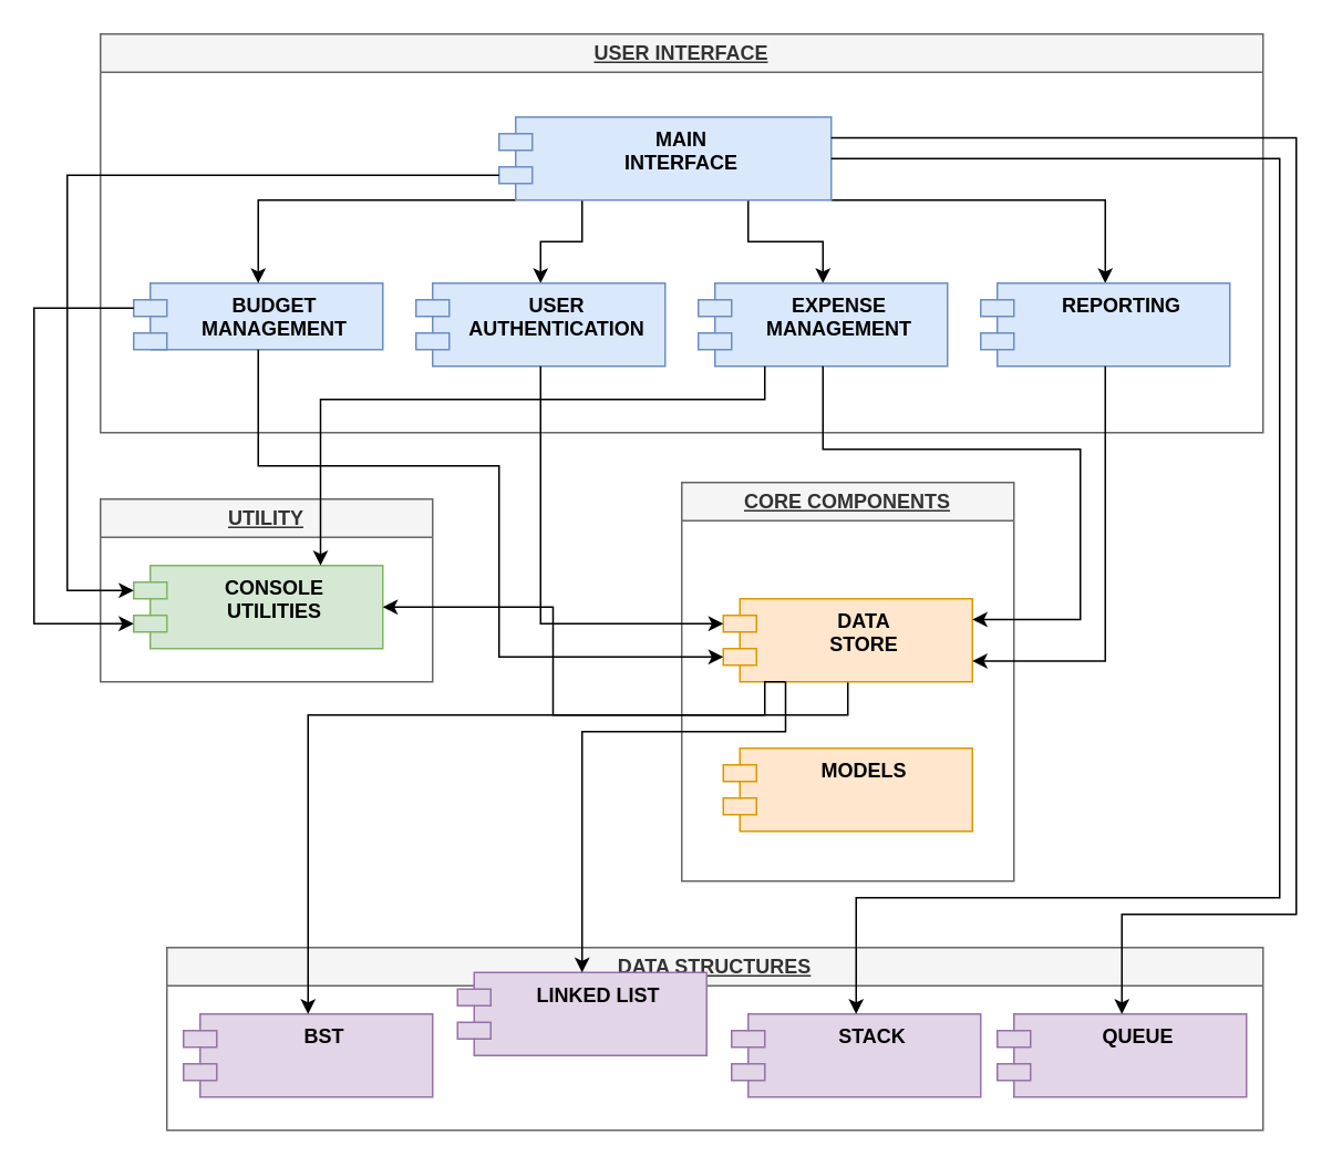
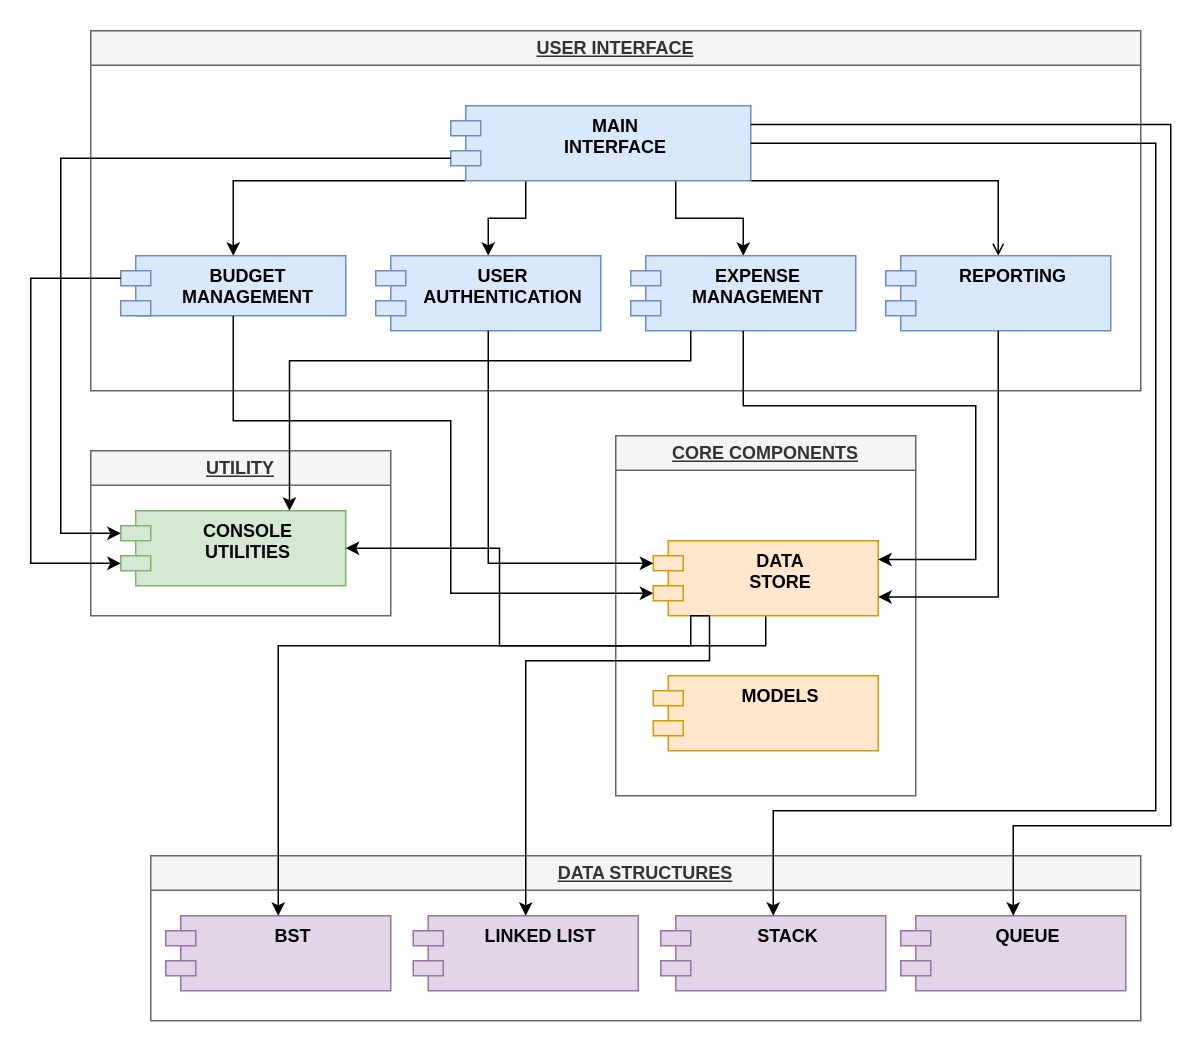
- <mxCell id="7" style="edgeStyle=orthogonalEdgeStyle;rounded=0;orthogonalLoop=1;jettySize=auto;html=1;exitX=1;exitY=1;exitDx=0;exitDy=0;exitPerimeter=0;" edge="1" parent="2" source="8" target="11"><mxGeometry relative="1" as="geometry"><Array as="points"><mxPoint x="605" y="100" /></Array></mxGeometry></mxCell>
+ <mxCell id="7" style="edgeStyle=orthogonalEdgeStyle;rounded=0;orthogonalLoop=1;jettySize=auto;html=1;exitX=1;exitY=1;exitDx=0;exitDy=0;exitPerimeter=0;endArrow=open;" edge="1" parent="2" source="8" target="11"><mxGeometry relative="1" as="geometry"><Array as="points"><mxPoint x="605" y="100" /></Array></mxGeometry></mxCell>
- <mxCell id="27" value="LINKED LIST" style="shape=module;align=left;spacingLeft=20;align=center;verticalAlign=top;whiteSpace=wrap;html=1;fillColor=#e1d5e7;strokeColor=#9673a6;fontStyle=1" vertex="1" parent="25"><mxGeometry x="175" y="15" width="150" height="50" as="geometry" /></mxCell>
+ <mxCell id="27" value="LINKED LIST" style="shape=module;align=left;spacingLeft=20;align=center;verticalAlign=top;whiteSpace=wrap;html=1;fillColor=#e1d5e7;strokeColor=#9673a6;fontStyle=1" vertex="1" parent="25"><mxGeometry x="175" y="40" width="150" height="50" as="geometry" /></mxCell>
